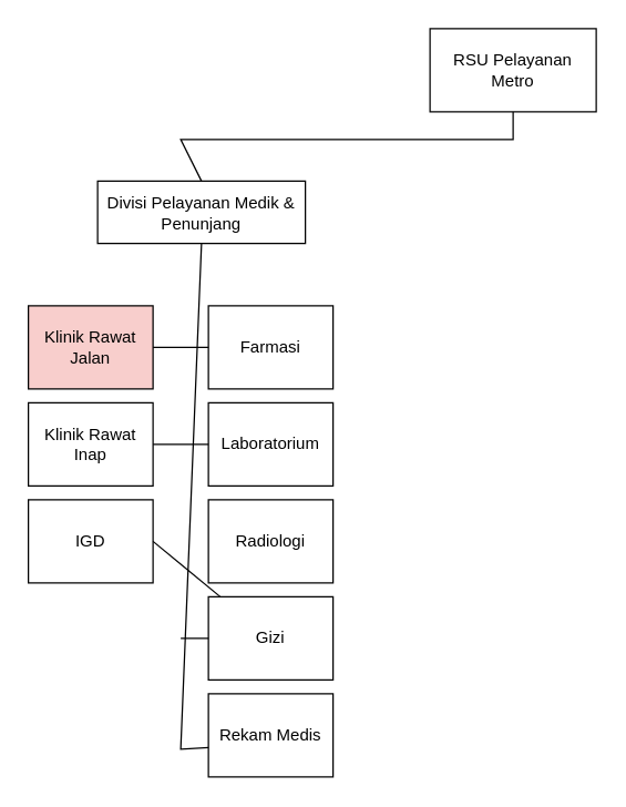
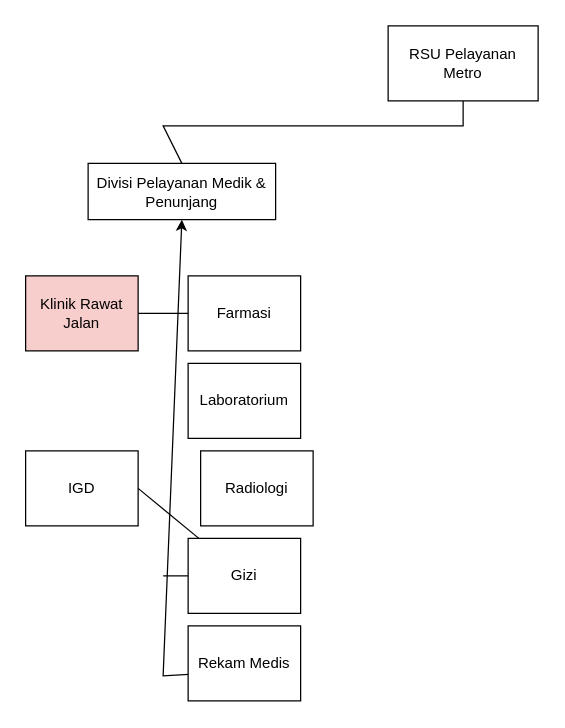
- <mxCell id="8" value="" style="endArrow=none;html=1;rounded=0;entryX=0.5;entryY=1;entryDx=0;entryDy=0;exitX=0.004;exitY=0.647;exitDx=0;exitDy=0;exitPerimeter=0;" parent="1" source="16" target="3" edge="1"><mxGeometry width="50" height="50" relative="1" as="geometry"><mxPoint x="130" y="400" as="sourcePoint" /><mxPoint x="130" y="210" as="targetPoint" /><Array as="points"><mxPoint x="130" y="540" /></Array></mxGeometry></mxCell>
+ <mxCell id="8" value="" style="endArrow=classic;html=1;rounded=0;entryX=0.5;entryY=1;entryDx=0;entryDy=0;exitX=0.004;exitY=0.647;exitDx=0;exitDy=0;exitPerimeter=0;" parent="1" source="16" target="3" edge="1"><mxGeometry width="50" height="50" relative="1" as="geometry"><mxPoint x="130" y="400" as="sourcePoint" /><mxPoint x="130" y="210" as="targetPoint" /><Array as="points"><mxPoint x="130" y="540" /></Array></mxGeometry></mxCell>
- <mxCell id="9" value="Klinik Rawat Inap" style="rounded=0;whiteSpace=wrap;html=1;" parent="1" vertex="1"><mxGeometry x="20" y="290" width="90" height="60" as="geometry" /></mxCell>
- <mxCell id="13" value="" style="endArrow=none;html=1;rounded=0;exitX=1;exitY=0.5;exitDx=0;exitDy=0;" parent="1" source="9" target="10" edge="1"><mxGeometry width="50" height="50" relative="1" as="geometry"><mxPoint x="380" y="240" as="sourcePoint" /><mxPoint x="430" y="190" as="targetPoint" /></mxGeometry></mxCell>
- <mxCell id="12" value="Radiologi" style="rounded=0;whiteSpace=wrap;html=1;" parent="1" vertex="1"><mxGeometry x="150" y="360" width="90" height="60" as="geometry" /></mxCell>
+ <mxCell id="12" value="Radiologi" style="rounded=0;whiteSpace=wrap;html=1;" parent="1" vertex="1"><mxGeometry x="160" y="360" width="90" height="60" as="geometry" /></mxCell>
